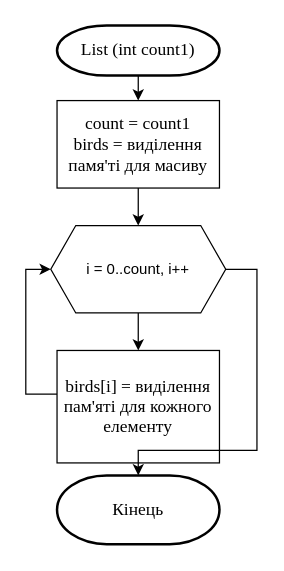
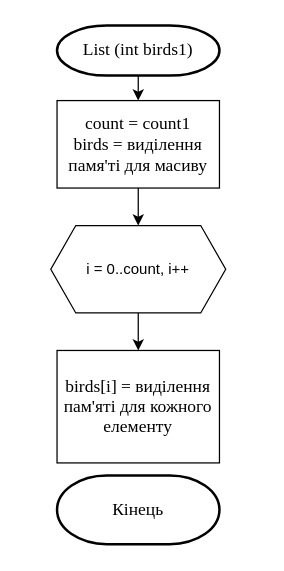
- <mxCell id="5" value="&lt;font style=&quot;font-size: 14px&quot; face=&quot;Times New Roman&quot;&gt;List (int count1)&lt;br&gt;&lt;/font&gt;" style="strokeWidth=2;html=1;shape=mxgraph.flowchart.terminator;whiteSpace=wrap;" vertex="1" parent="1"><mxGeometry x="45" y="20" width="130" height="40" as="geometry" /></mxCell>
+ <mxCell id="5" value="&lt;font style=&quot;font-size: 14px&quot; face=&quot;Times New Roman&quot;&gt;List (int birds1)&lt;br&gt;&lt;/font&gt;" style="strokeWidth=2;html=1;shape=mxgraph.flowchart.terminator;whiteSpace=wrap;" vertex="1" parent="1"><mxGeometry x="45" y="20" width="130" height="40" as="geometry" /></mxCell>
- <mxCell id="8" style="edgeStyle=orthogonalEdgeStyle;rounded=0;orthogonalLoop=1;jettySize=auto;html=1;entryX=0;entryY=0.5;entryDx=0;entryDy=0;" edge="1" parent="1" source="9" target="11"><mxGeometry relative="1" as="geometry"><Array as="points"><mxPoint x="20" y="315" /><mxPoint x="20" y="215" /></Array></mxGeometry></mxCell>
- <mxCell id="10" style="edgeStyle=orthogonalEdgeStyle;rounded=0;orthogonalLoop=1;jettySize=auto;html=1;entryX=0.5;entryY=0;entryDx=0;entryDy=0;entryPerimeter=0;" edge="1" parent="1" source="11" target="7"><mxGeometry relative="1" as="geometry"><Array as="points"><mxPoint x="205" y="215" /><mxPoint x="205" y="360" /><mxPoint x="110" y="360" /></Array></mxGeometry></mxCell>
